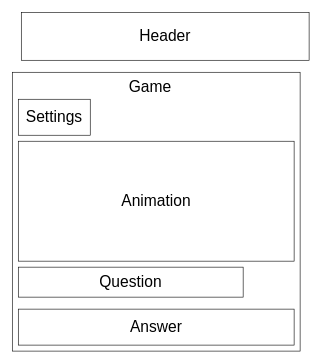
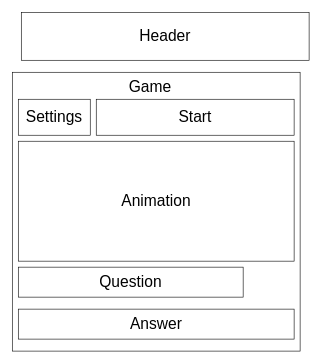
+ <mxCell id="8" value="Start" style="rounded=0;whiteSpace=wrap;html=1;fontSize=26;" vertex="1" parent="1"><mxGeometry x="160" y="165" width="330" height="60" as="geometry" /></mxCell>
- <mxCell id="6" value="Answer" style="rounded=0;whiteSpace=wrap;html=1;fontSize=26;" vertex="1" parent="1"><mxGeometry x="30" y="515" width="460" height="60" as="geometry" /></mxCell>
+ <mxCell id="6" value="Answer" style="rounded=0;whiteSpace=wrap;html=1;fontSize=26;" vertex="1" parent="1"><mxGeometry x="30" y="515" width="460" height="50" as="geometry" /></mxCell>
